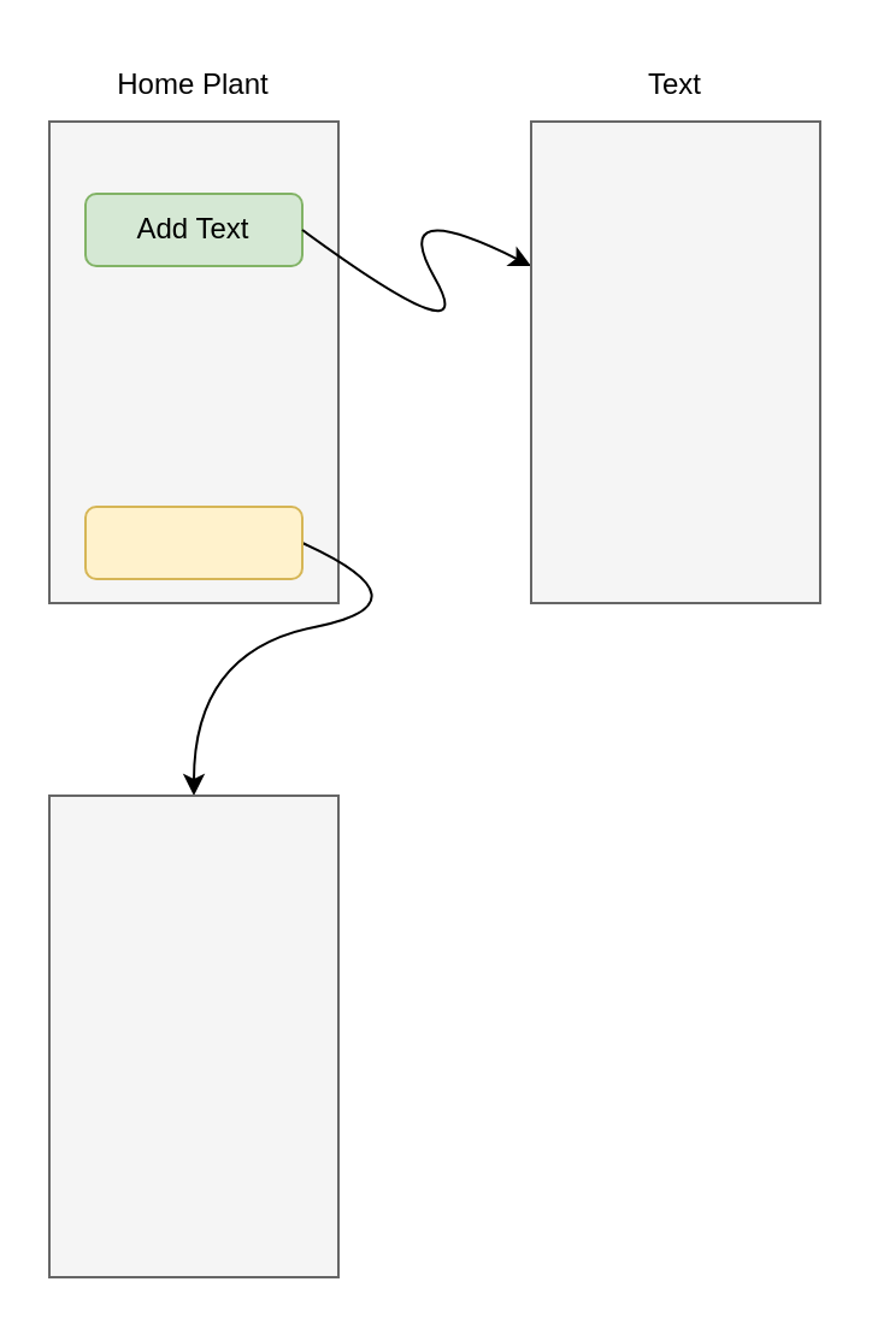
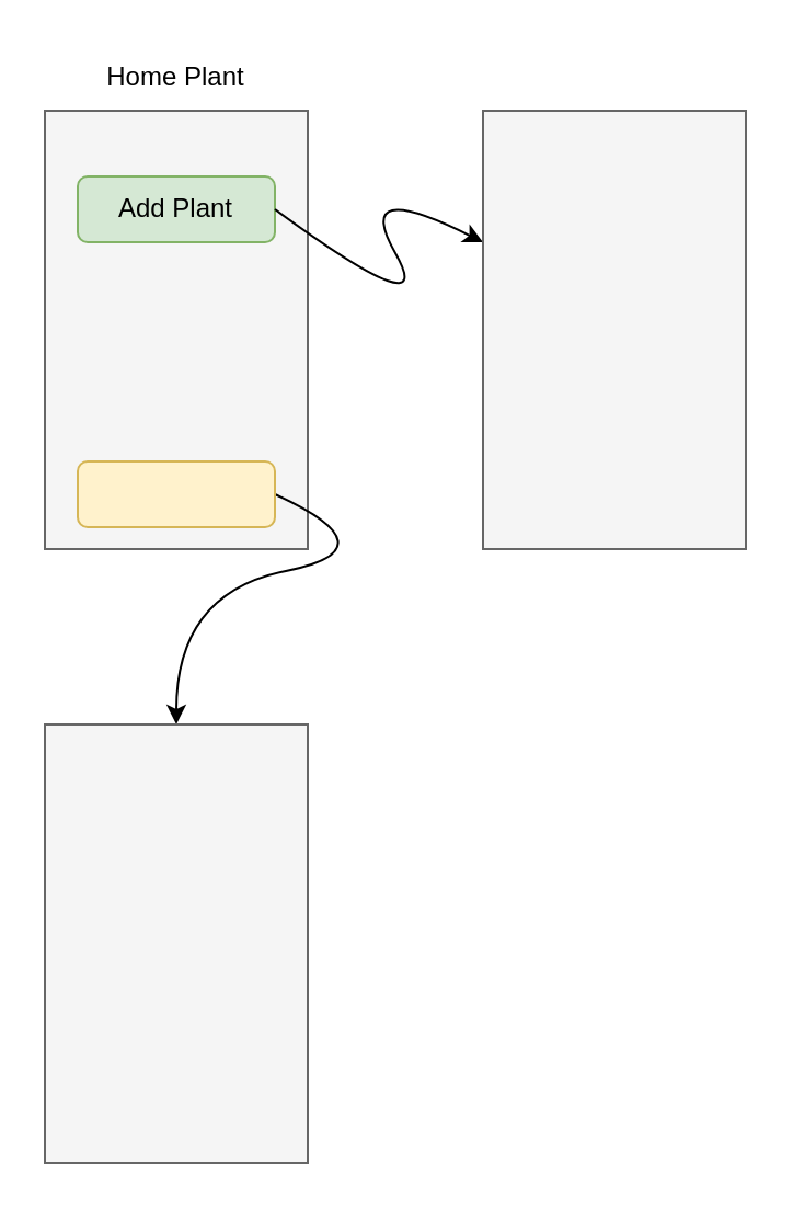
- <mxCell id="11" value="Text" style="text;html=1;align=center;verticalAlign=middle;whiteSpace=wrap;rounded=0;" vertex="1" parent="1"><mxGeometry x="250" y="20" width="60" height="30" as="geometry" /></mxCell>
- <mxCell id="6" value="Add Text" style="text;html=1;align=center;verticalAlign=middle;whiteSpace=wrap;rounded=0;" vertex="1" parent="1"><mxGeometry x="50" y="80" width="60" height="30" as="geometry" /></mxCell>
+ <mxCell id="6" value="Add Plant" style="text;html=1;align=center;verticalAlign=middle;whiteSpace=wrap;rounded=0;" vertex="1" parent="1"><mxGeometry x="50" y="80" width="60" height="30" as="geometry" /></mxCell>
